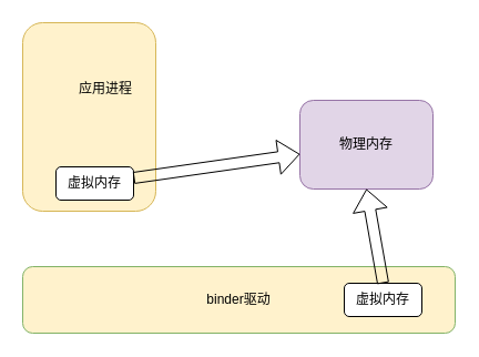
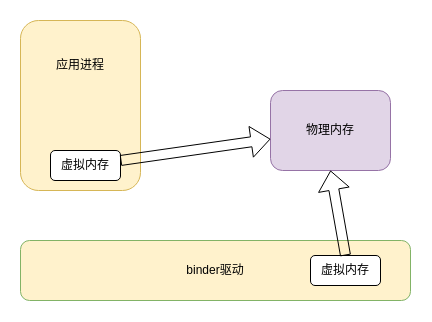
- <mxCell id="9" value="应用进程" style="text;html=1;align=center;verticalAlign=middle;whiteSpace=wrap;rounded=0;" vertex="1" parent="1"><mxGeometry x="65" y="65" width="60" height="30" as="geometry" /></mxCell>
+ <mxCell id="9" value="应用进程" style="text;html=1;align=center;verticalAlign=middle;whiteSpace=wrap;rounded=0;" vertex="1" parent="1"><mxGeometry x="50" y="50" width="60" height="30" as="geometry" /></mxCell>
